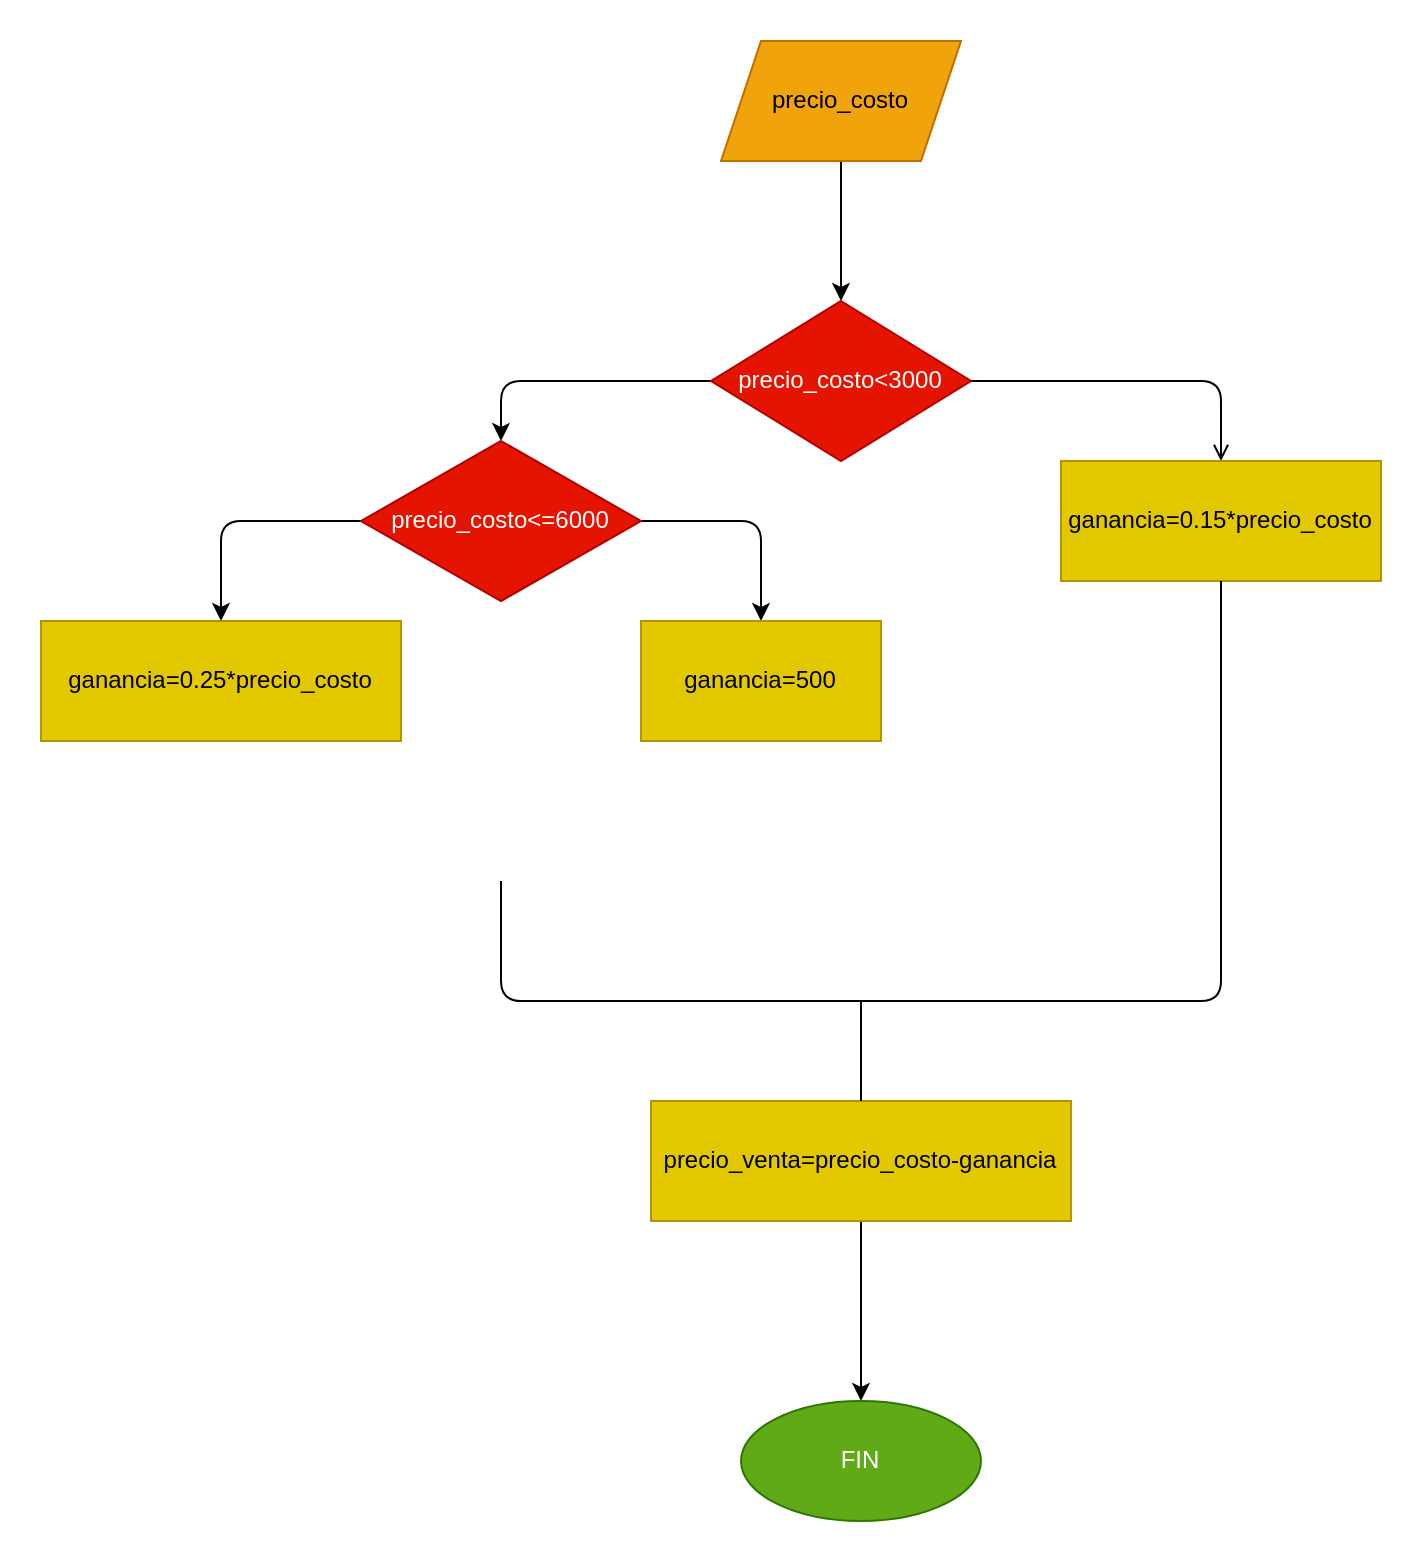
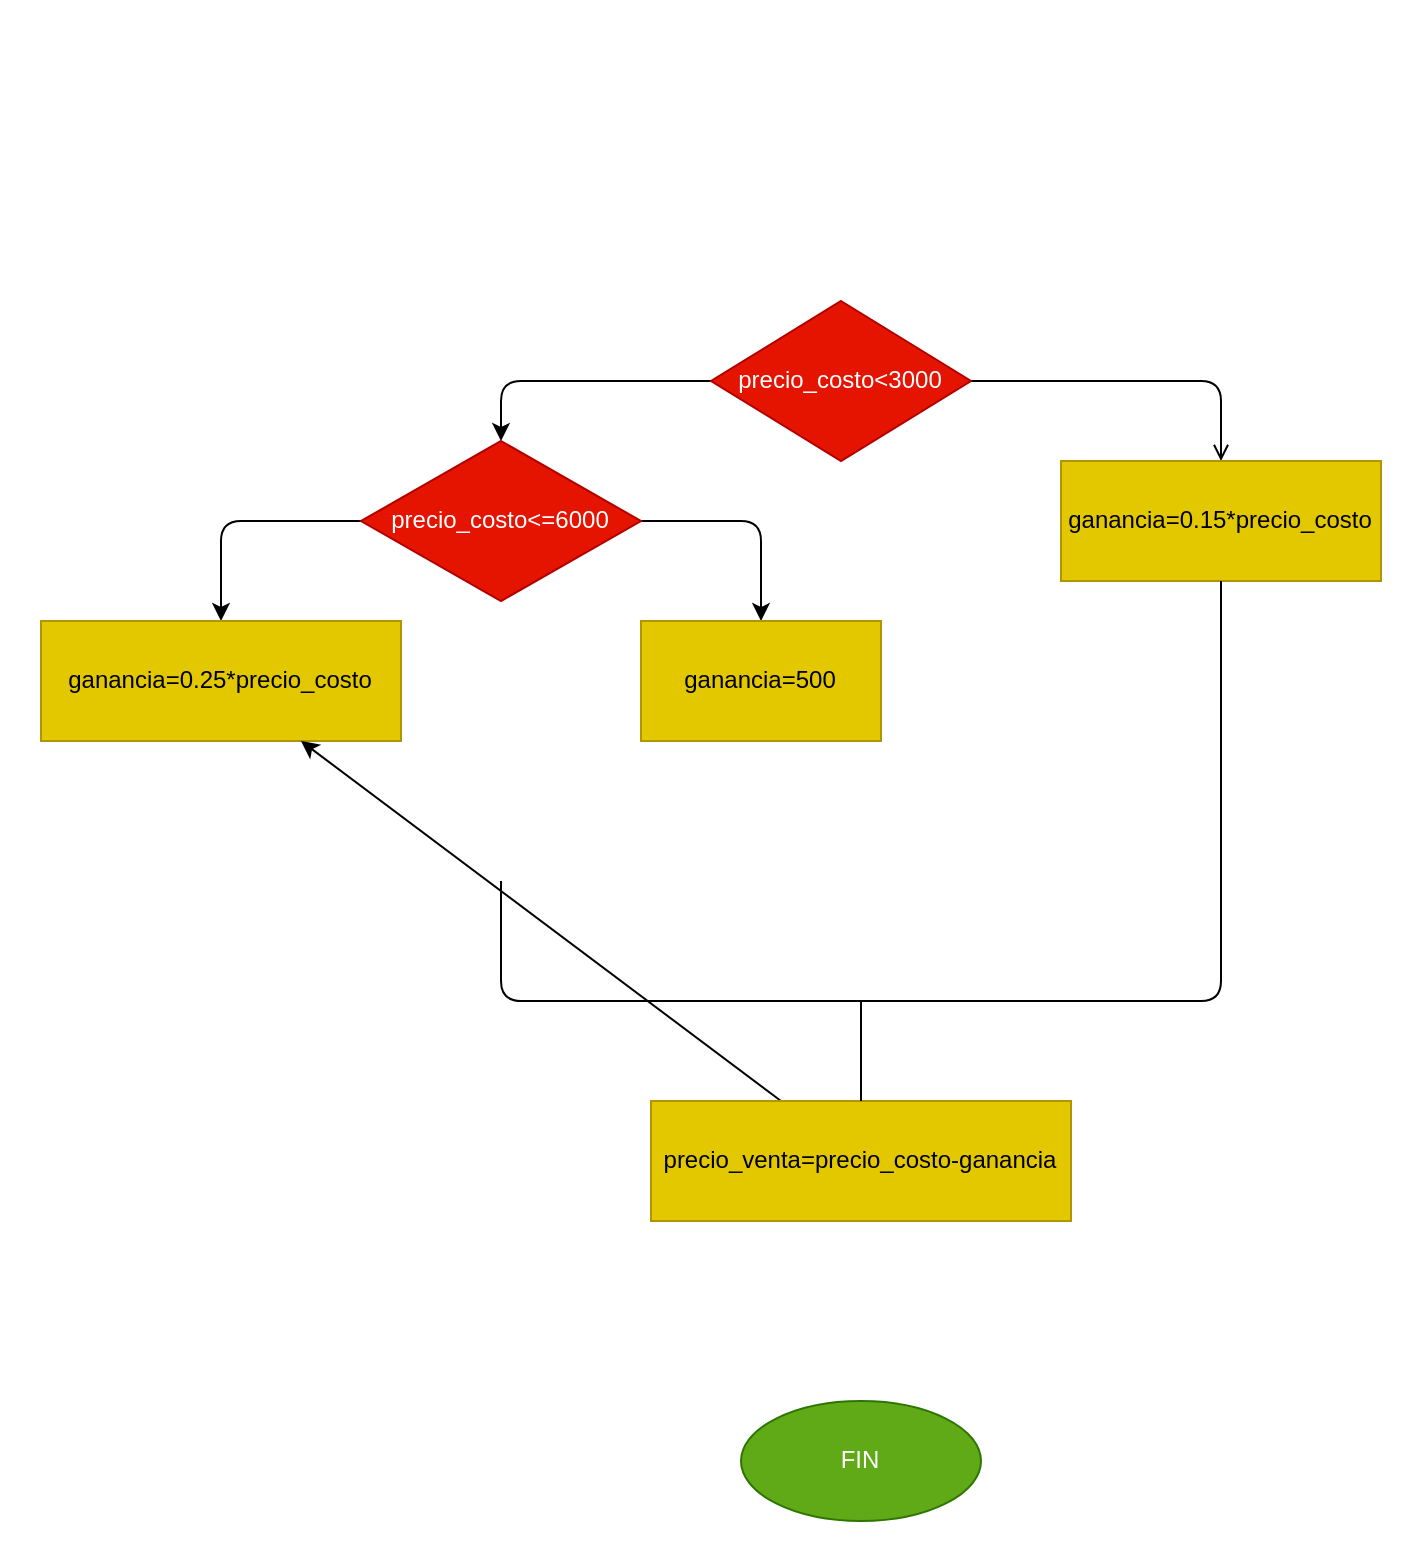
- <mxCell id="3" value="precio_costo" style="shape=parallelogram;perimeter=parallelogramPerimeter;whiteSpace=wrap;html=1;fixedSize=1;fillColor=#f0a30a;fontColor=#000000;strokeColor=#BD7000;" parent="1" vertex="1"><mxGeometry x="360" y="20" width="120" height="60" as="geometry" /></mxCell>
- <mxCell id="2" value="" style="edgeStyle=none;html=1;" parent="1" source="3" target="6" edge="1"><mxGeometry relative="1" as="geometry" /></mxCell>
- <mxCell id="14" value="" style="edgeStyle=none;html=1;" parent="1" source="15" target="17" edge="1"><mxGeometry relative="1" as="geometry" /></mxCell>
+ <mxCell id="14" value="" style="edgeStyle=none;html=1;" parent="1" source="15" target="11" edge="1"><mxGeometry relative="1" as="geometry" /></mxCell>
